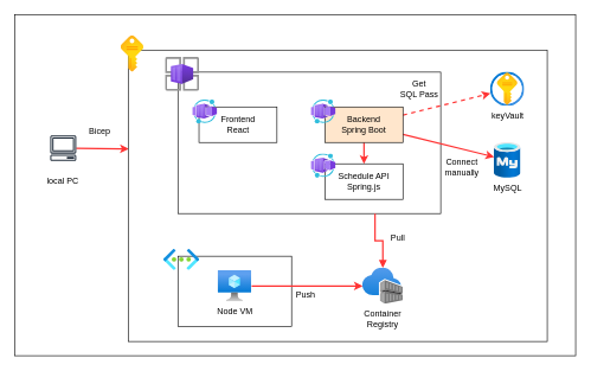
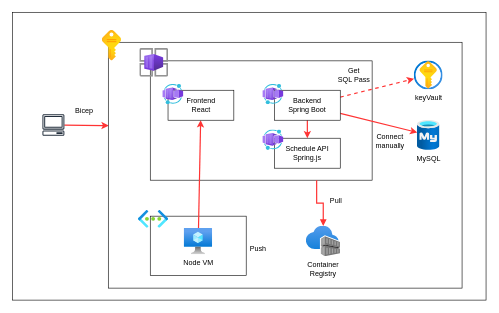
- <mxCell id="22" value="Backend&lt;br&gt;Spring Boot" style="rounded=0;whiteSpace=wrap;html=1;fillColor=#ffe6cc;" vertex="1" parent="1"><mxGeometry x="457.1" y="150" width="109.75" height="50" as="geometry" /></mxCell>
+ <mxCell id="22" value="Backend&lt;br&gt;Spring Boot" style="rounded=0;whiteSpace=wrap;html=1;" vertex="1" parent="1"><mxGeometry x="457.1" y="150" width="109.75" height="50" as="geometry" /></mxCell>
- <mxCell id="5" value="local PC" style="text;html=1;strokeColor=none;fillColor=none;align=center;verticalAlign=middle;whiteSpace=wrap;rounded=0;" vertex="1" parent="1"><mxGeometry x="58.48" y="240" width="60" height="30" as="geometry" /></mxCell>
- <mxCell id="10" style="edgeStyle=none;html=1;strokeColor=#FF3333;strokeWidth=2;" edge="1" parent="1" source="11" target="12"><mxGeometry relative="1" as="geometry" /></mxCell>
+ <mxCell id="10" style="edgeStyle=none;html=1;strokeColor=#FF3333;strokeWidth=2;" edge="1" parent="1" source="11" target="16"><mxGeometry relative="1" as="geometry" /></mxCell>
